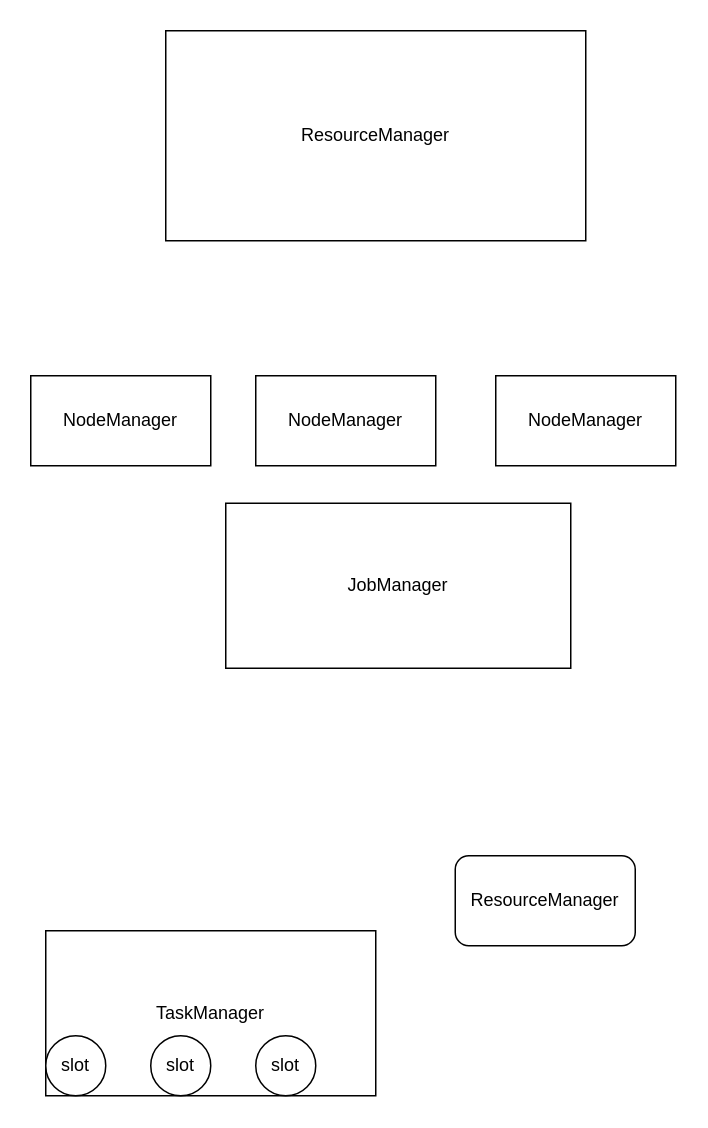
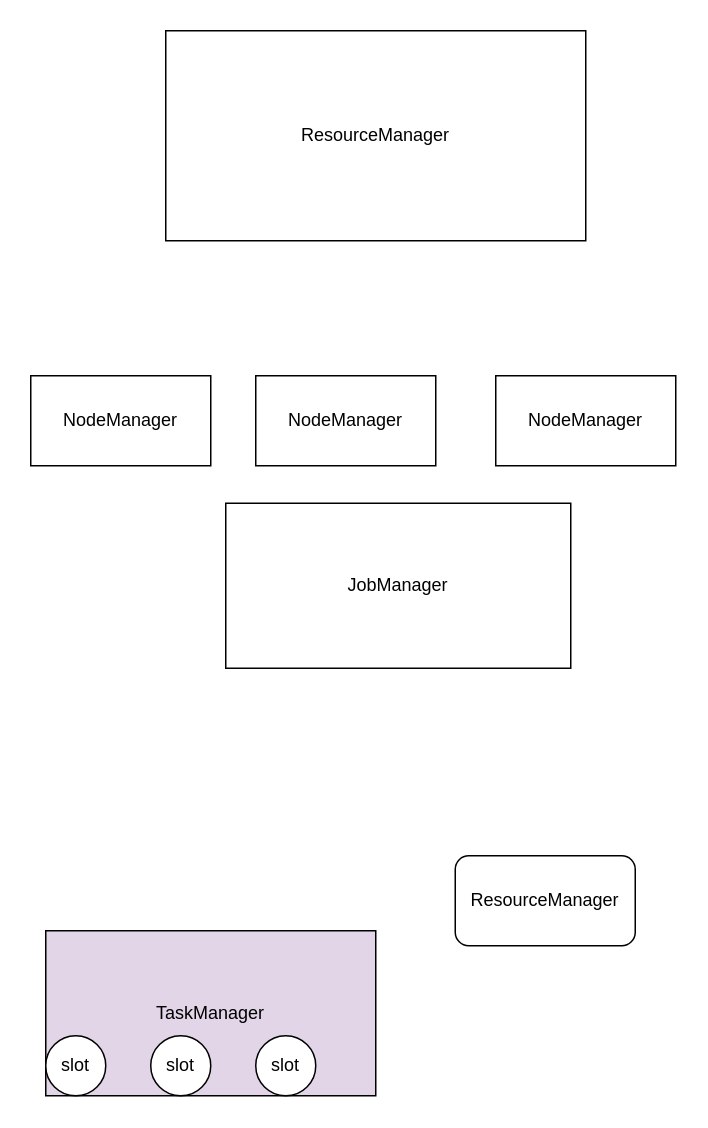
- <mxCell id="7" value="TaskManager" style="rounded=0;whiteSpace=wrap;html=1;" vertex="1" parent="1"><mxGeometry x="30" y="620" width="220" height="110" as="geometry" /></mxCell>
+ <mxCell id="7" value="TaskManager" style="rounded=0;whiteSpace=wrap;html=1;fillColor=#e1d5e7;" vertex="1" parent="1"><mxGeometry x="30" y="620" width="220" height="110" as="geometry" /></mxCell>
